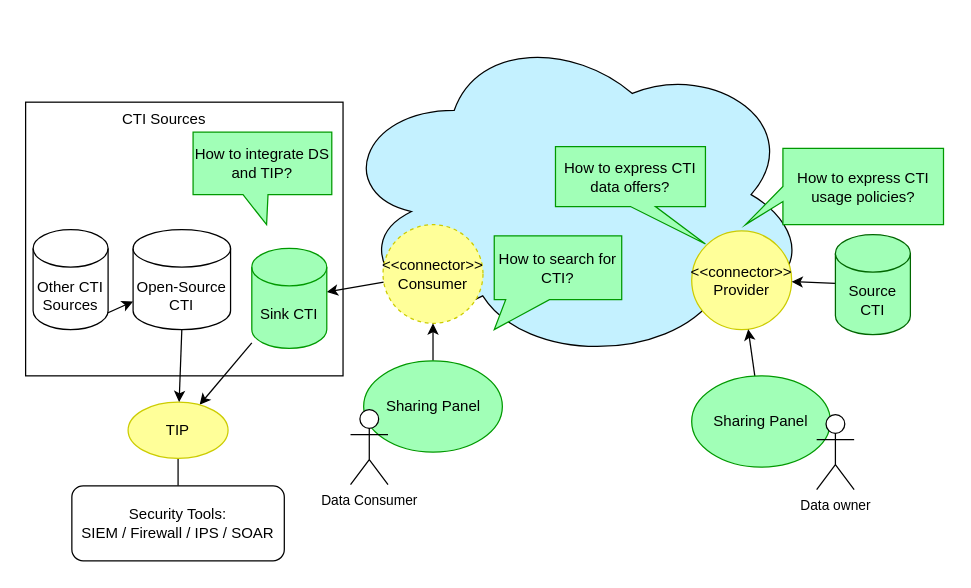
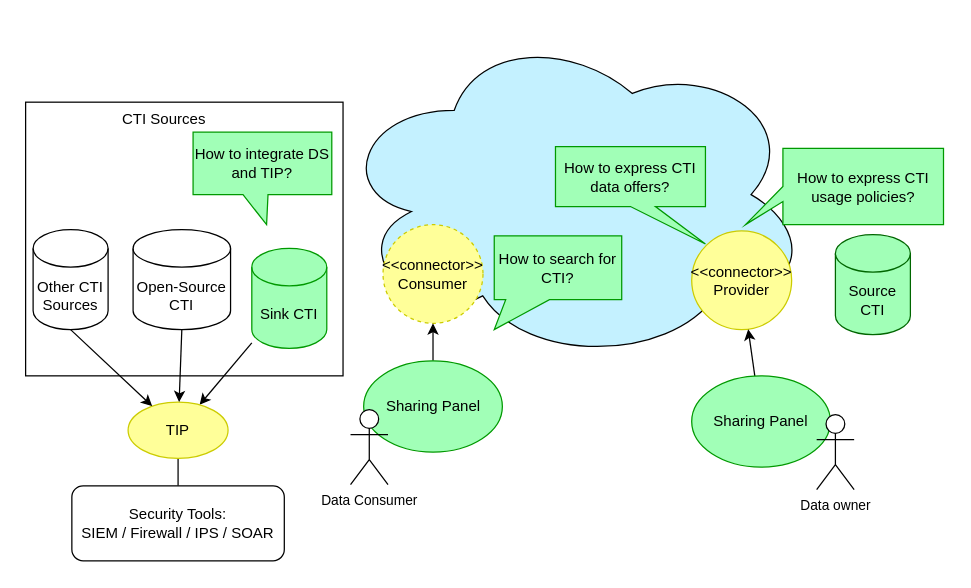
- <mxCell id="9" style="rounded=0;orthogonalLoop=1;jettySize=auto;html=1;" parent="1" source="10" target="7" edge="1"><mxGeometry relative="1" as="geometry" /></mxCell>
- <mxCell id="5" style="rounded=0;orthogonalLoop=1;jettySize=auto;html=1;" parent="1" source="6" target="8" edge="1"><mxGeometry relative="1" as="geometry" /></mxCell>
- <mxCell id="18" style="rounded=0;orthogonalLoop=1;jettySize=auto;html=1;exitX=0.5;exitY=1;exitDx=0;exitDy=0;exitPerimeter=0;" parent="1" source="19" target="16" edge="1"><mxGeometry relative="1" as="geometry" /></mxCell>
+ <mxCell id="18" style="rounded=0;orthogonalLoop=1;jettySize=auto;html=1;exitX=0.5;exitY=1;exitDx=0;exitDy=0;exitPerimeter=0;" parent="1" source="19" target="14" edge="1"><mxGeometry relative="1" as="geometry" /></mxCell>
